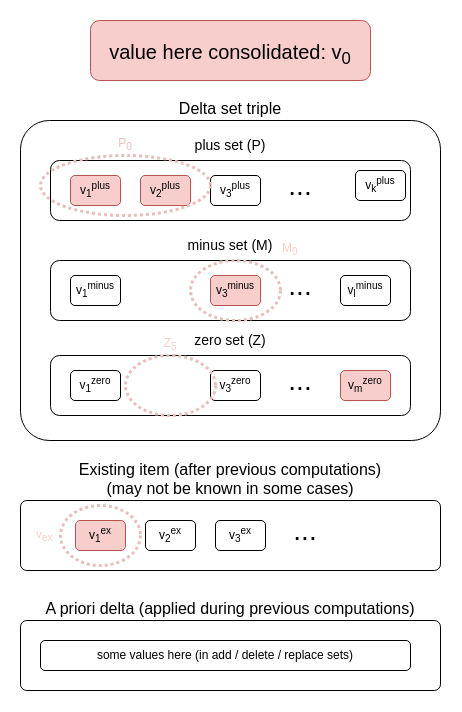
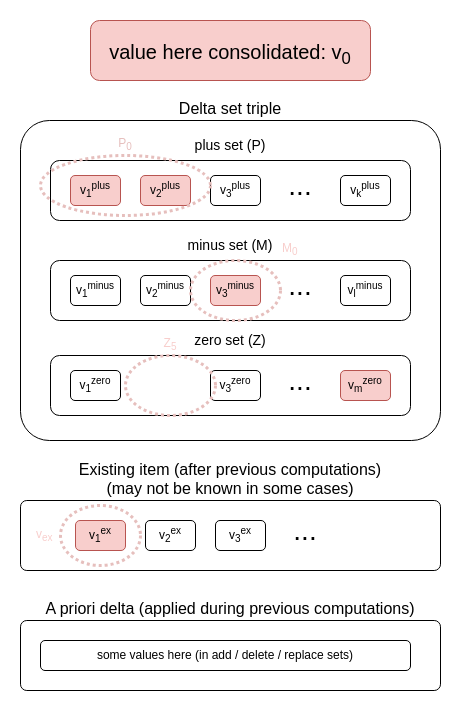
- <mxCell id="7" value="v&lt;sub&gt;k&lt;/sub&gt;&lt;sup&gt;plus&lt;/sup&gt;" style="rounded=1;whiteSpace=wrap;html=1;" parent="1" vertex="1"><mxGeometry x="355" y="170" width="50" height="30" as="geometry" /></mxCell>
+ <mxCell id="7" value="v&lt;sub&gt;k&lt;/sub&gt;&lt;sup&gt;plus&lt;/sup&gt;" style="rounded=1;whiteSpace=wrap;html=1;" parent="1" vertex="1"><mxGeometry x="340" y="175" width="50" height="30" as="geometry" /></mxCell>
+ <mxCell id="11" value="v&lt;sub&gt;2&lt;/sub&gt;&lt;sup&gt;minus&lt;/sup&gt;" style="rounded=1;whiteSpace=wrap;html=1;" parent="1" vertex="1"><mxGeometry x="140" y="275" width="50" height="30" as="geometry" /></mxCell>
